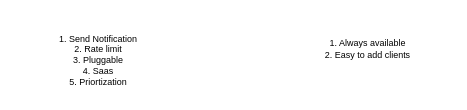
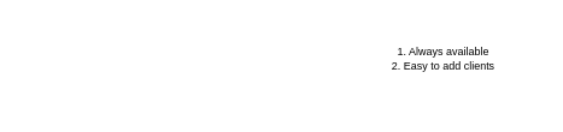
- <mxCell id="2" value="1. Send Notification&lt;br&gt;2. Rate limit&lt;br&gt;3. Pluggable&lt;br&gt;4. Saas&lt;br&gt;5. Priortization" style="text;html=1;align=center;verticalAlign=middle;whiteSpace=wrap;rounded=0;" vertex="1" parent="1"><mxGeometry x="20" y="35" width="220" height="90" as="geometry" /></mxCell>
